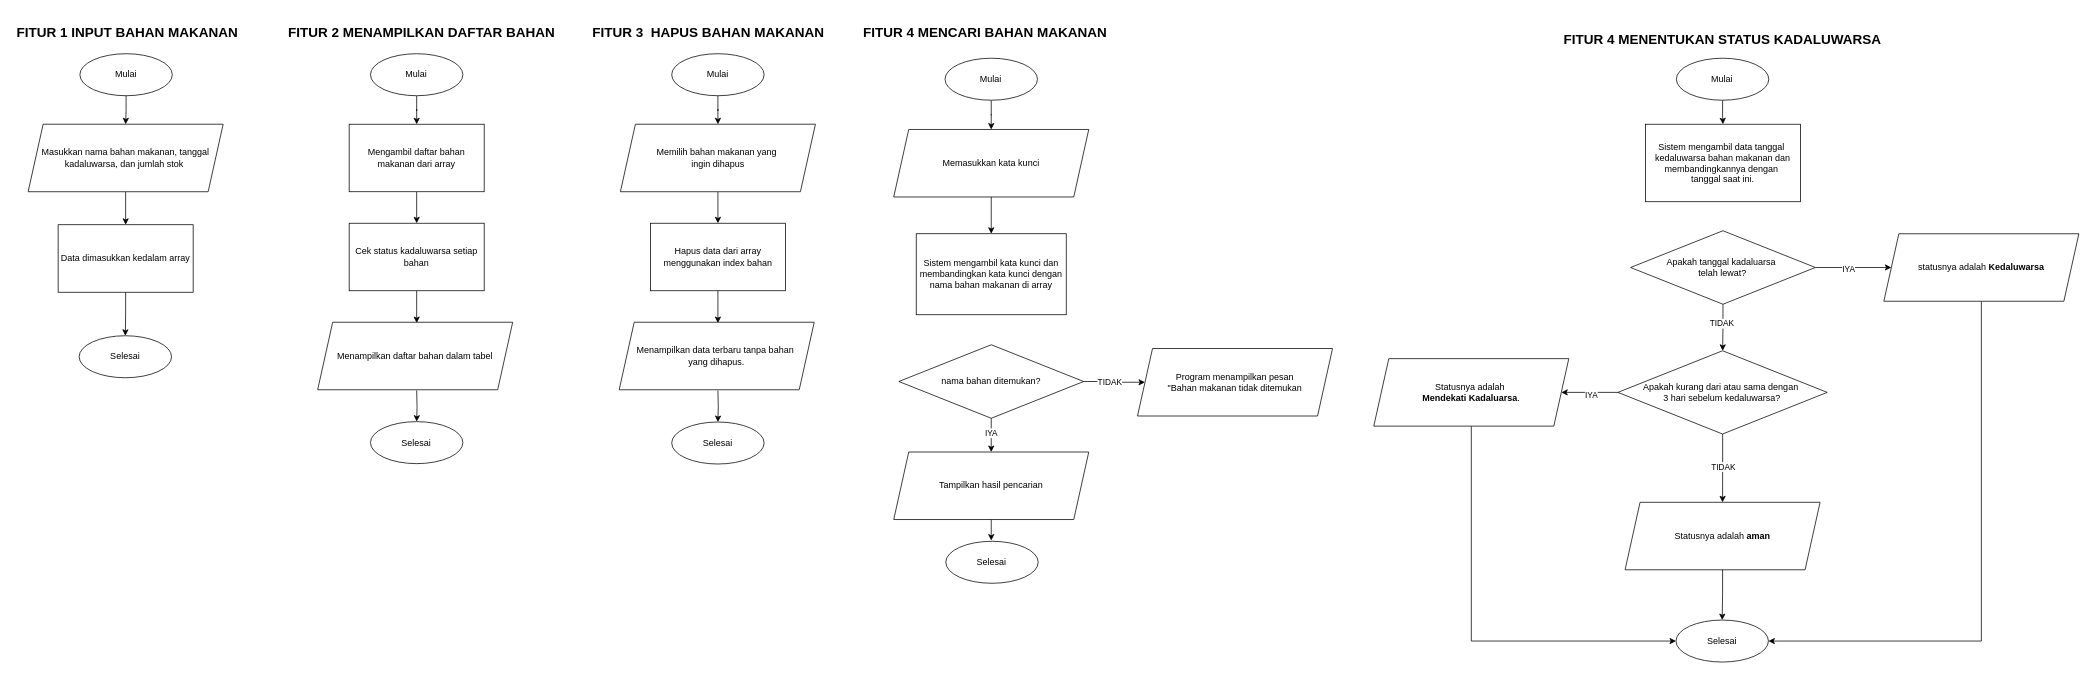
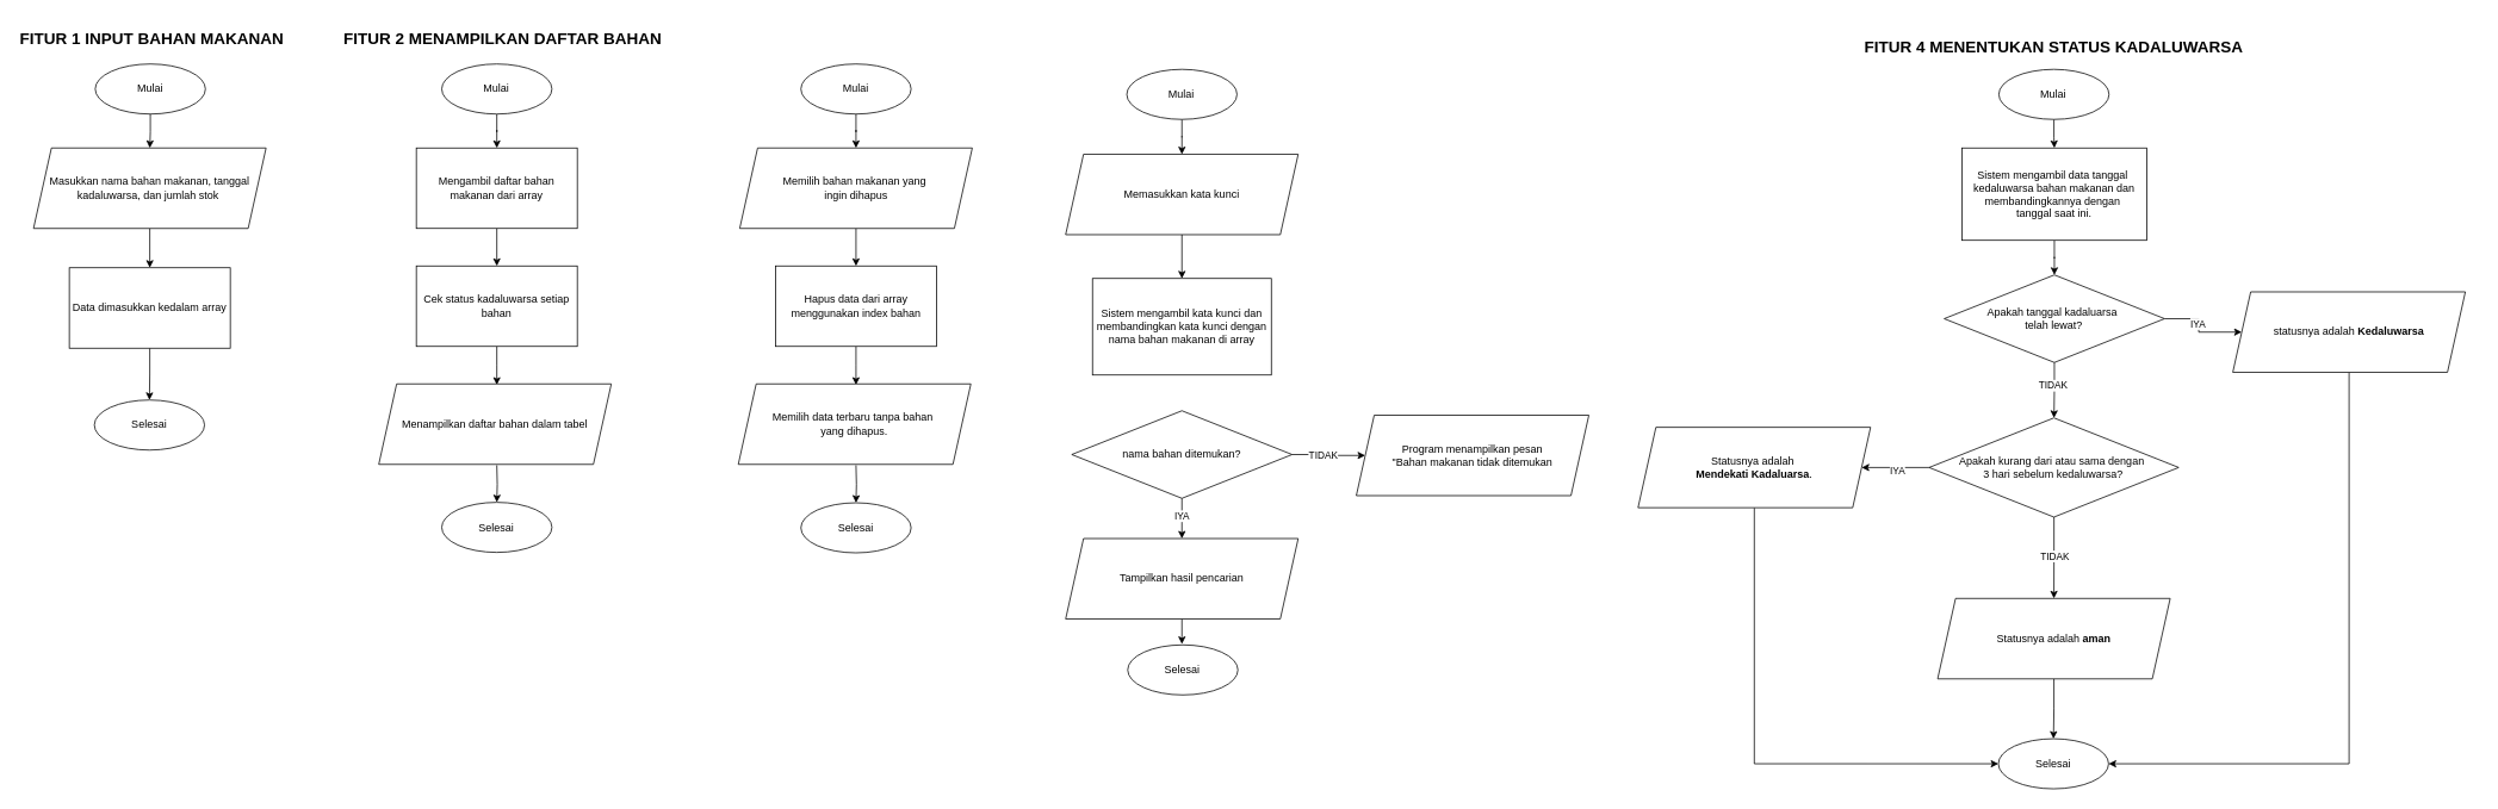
- <mxCell id="19" value="&lt;h1 style=&quot;margin-top: 0px;&quot;&gt;&lt;font style=&quot;font-size: 18px;&quot;&gt;FITUR 3&amp;nbsp; HAPUS BAHAN MAKANAN&lt;/font&gt;&lt;/h1&gt;" style="text;html=1;whiteSpace=wrap;overflow=hidden;rounded=0;align=center;" parent="1" vertex="1"><mxGeometry x="761" y="20" width="366" height="47" as="geometry" /></mxCell>
- <mxCell id="20" value="&lt;h1 style=&quot;margin-top: 0px;&quot;&gt;&lt;font style=&quot;font-size: 18px;&quot;&gt;FITUR 4 MENCARI BAHAN MAKANAN&lt;/font&gt;&lt;/h1&gt;" style="text;html=1;whiteSpace=wrap;overflow=hidden;rounded=0;align=center;" parent="1" vertex="1"><mxGeometry x="1130" y="20" width="366" height="47" as="geometry" /></mxCell>
+ <mxCell id="59" value="" style="edgeStyle=orthogonalEdgeStyle;rounded=0;orthogonalLoop=1;jettySize=auto;html=1;" edge="1" parent="1" source="60" target="49"><mxGeometry relative="1" as="geometry" /></mxCell>
- <mxCell id="44" value="statusnya adalah &lt;strong&gt;Kedaluwarsa&lt;/strong&gt;" style="shape=parallelogram;perimeter=parallelogramPerimeter;whiteSpace=wrap;html=1;fixedSize=1;" vertex="1" parent="1"><mxGeometry x="2511" y="311" width="260" height="90" as="geometry" /></mxCell>
+ <mxCell id="44" value="statusnya adalah &lt;strong&gt;Kedaluwarsa&lt;/strong&gt;" style="shape=parallelogram;perimeter=parallelogramPerimeter;whiteSpace=wrap;html=1;fixedSize=1;" vertex="1" parent="1"><mxGeometry x="2496" y="326" width="260" height="90" as="geometry" /></mxCell>
- <mxCell id="37" value="Menampilkan data terbaru tanpa bahan&amp;nbsp;&lt;div&gt;yang dihapus.&lt;/div&gt;" style="shape=parallelogram;perimeter=parallelogramPerimeter;whiteSpace=wrap;html=1;fixedSize=1;" parent="1" vertex="1"><mxGeometry x="825" y="429" width="260" height="90" as="geometry" /></mxCell>
+ <mxCell id="37" value="Memilih data terbaru tanpa bahan&amp;nbsp;&lt;div&gt;yang dihapus.&lt;/div&gt;" style="shape=parallelogram;perimeter=parallelogramPerimeter;whiteSpace=wrap;html=1;fixedSize=1;" parent="1" vertex="1"><mxGeometry x="825" y="429" width="260" height="90" as="geometry" /></mxCell>
